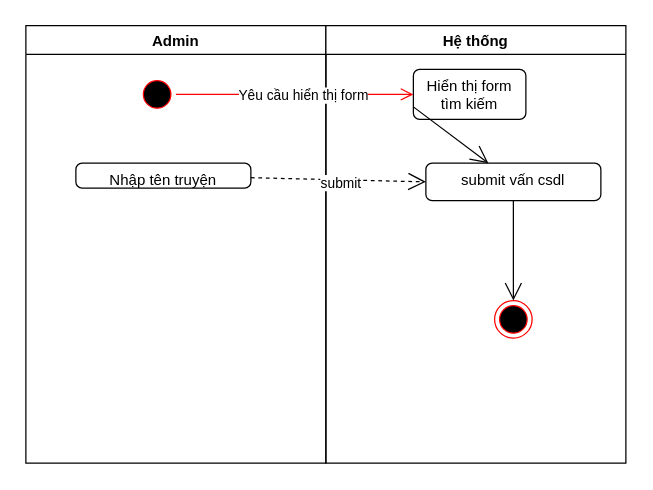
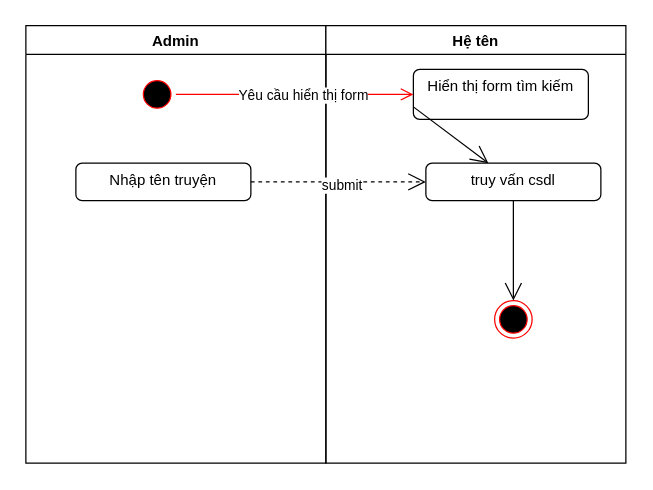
- <mxCell id="5" value="Hệ thống" style="swimlane;" parent="1" vertex="1"><mxGeometry x="260" y="20" width="240" height="350" as="geometry" /></mxCell>
+ <mxCell id="5" value="Hệ tên" style="swimlane;" parent="1" vertex="1"><mxGeometry x="260" y="20" width="240" height="350" as="geometry" /></mxCell>
- <mxCell id="6" value="Hiển thị form tìm kiếm" style="html=1;align=center;verticalAlign=top;rounded=1;absoluteArcSize=1;arcSize=10;dashed=0;whiteSpace=wrap;" parent="5" vertex="1"><mxGeometry x="70" y="35" width="90" height="40" as="geometry" /></mxCell>
+ <mxCell id="6" value="Hiển thị form tìm kiếm" style="html=1;align=center;verticalAlign=top;rounded=1;absoluteArcSize=1;arcSize=10;dashed=0;whiteSpace=wrap;" parent="5" vertex="1"><mxGeometry x="70" y="35" width="140" height="40" as="geometry" /></mxCell>
- <mxCell id="4" value="&lt;div&gt;Nhập tên truyện&lt;/div&gt;" style="html=1;align=center;verticalAlign=top;rounded=1;absoluteArcSize=1;arcSize=10;dashed=0;whiteSpace=wrap;" parent="2" vertex="1"><mxGeometry x="40" y="110" width="140" height="20" as="geometry" /></mxCell>
+ <mxCell id="4" value="&lt;div&gt;Nhập tên truyện&lt;/div&gt;" style="html=1;align=center;verticalAlign=top;rounded=1;absoluteArcSize=1;arcSize=10;dashed=0;whiteSpace=wrap;" parent="2" vertex="1"><mxGeometry x="40" y="110" width="140" height="30" as="geometry" /></mxCell>
- <mxCell id="7" value="submit vấn csdl" style="html=1;align=center;verticalAlign=top;rounded=1;absoluteArcSize=1;arcSize=10;dashed=0;whiteSpace=wrap;" parent="5" vertex="1"><mxGeometry x="80" y="110" width="140" height="30" as="geometry" /></mxCell>
+ <mxCell id="7" value="truy vấn csdl" style="html=1;align=center;verticalAlign=top;rounded=1;absoluteArcSize=1;arcSize=10;dashed=0;whiteSpace=wrap;" parent="5" vertex="1"><mxGeometry x="80" y="110" width="140" height="30" as="geometry" /></mxCell>
